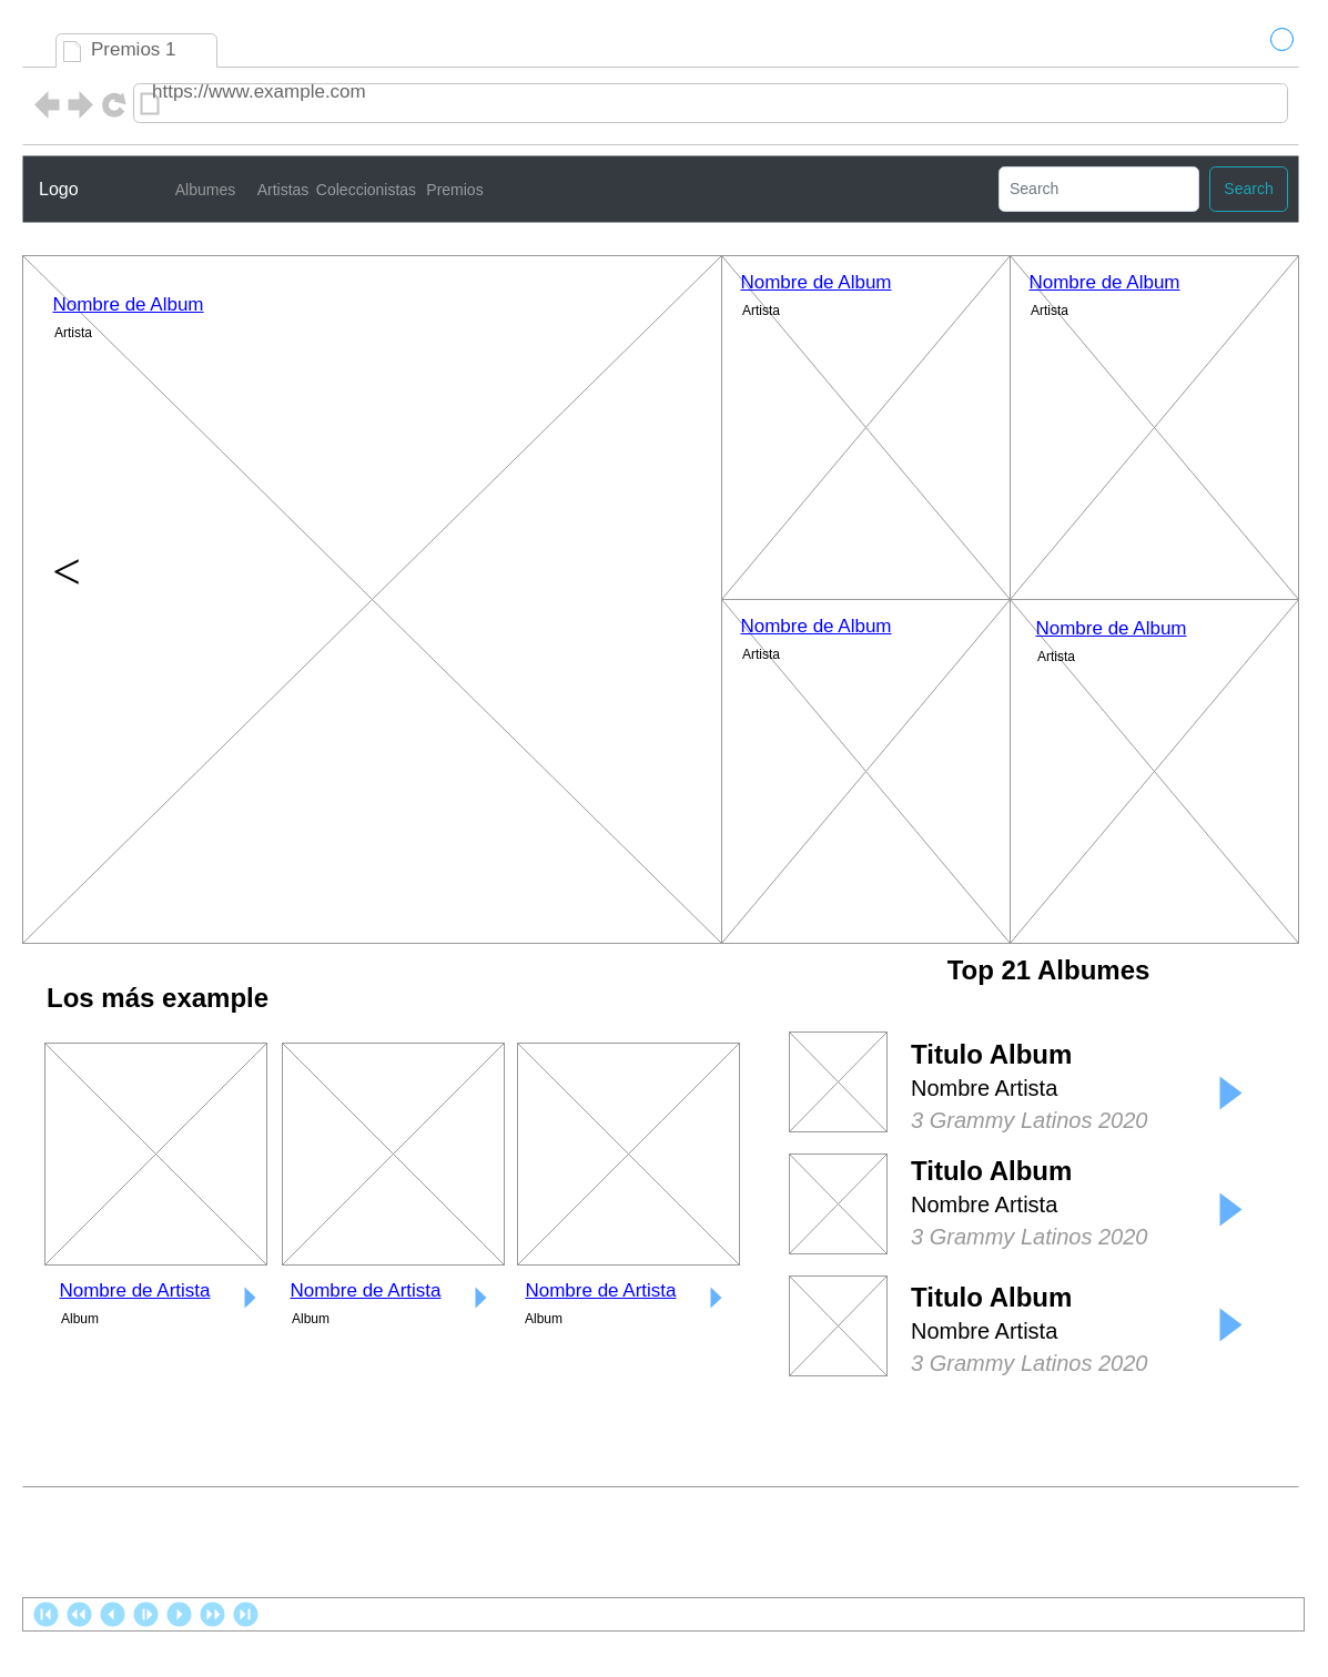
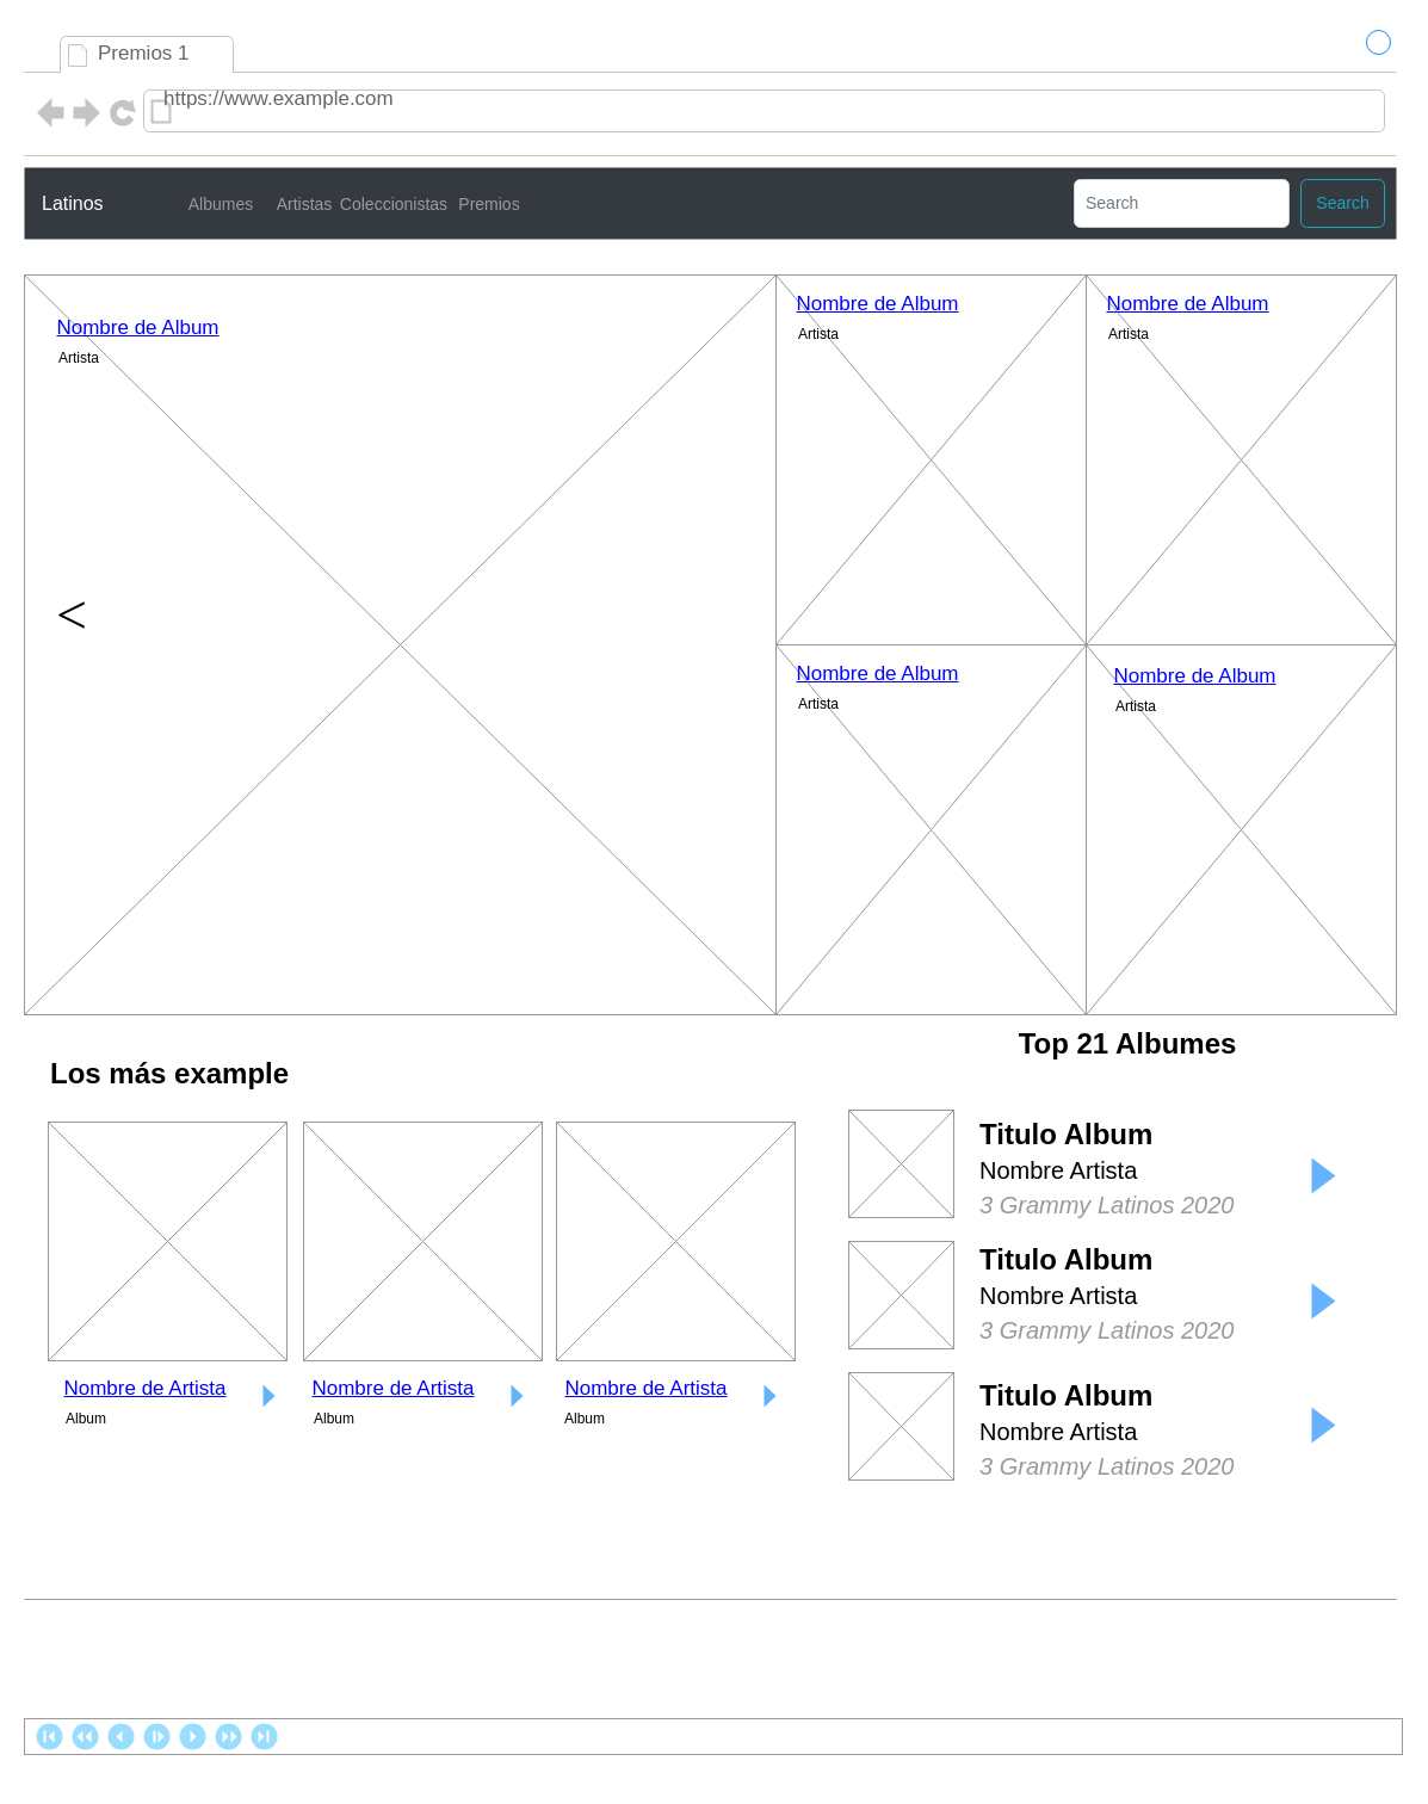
- <mxCell id="47" value="Logo" style="html=1;shadow=0;dashed=0;fillColor=#343A40;strokeColor=none;fontSize=16;fontColor=#ffffff;align=left;spacing=15;labelBackgroundColor=none;fontFamily=Helvetica;" parent="2" vertex="1"><mxGeometry y="120" width="1150" height="60" as="geometry" /></mxCell>
+ <mxCell id="47" value="Latinos" style="html=1;shadow=0;dashed=0;fillColor=#343A40;strokeColor=none;fontSize=16;fontColor=#ffffff;align=left;spacing=15;labelBackgroundColor=none;fontFamily=Helvetica;" parent="2" vertex="1"><mxGeometry y="120" width="1150" height="60" as="geometry" /></mxCell>
